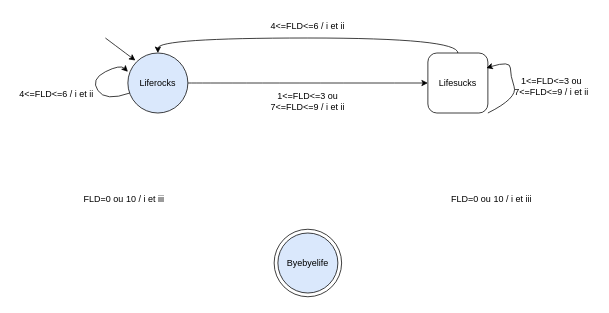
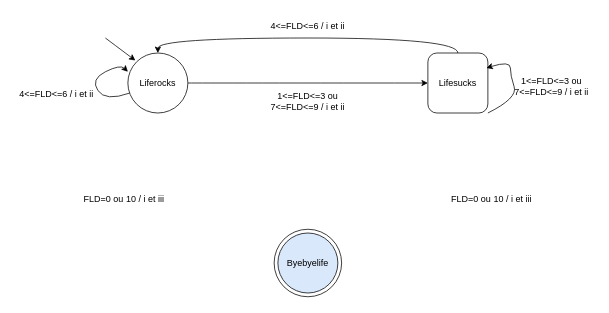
- <mxCell id="4" value="Liferocks" style="ellipse;whiteSpace=wrap;html=1;aspect=fixed;fillColor=#dae8fc;" vertex="1" parent="1"><mxGeometry x="170" y="70" width="80" height="80" as="geometry" /></mxCell>
+ <mxCell id="4" value="Liferocks" style="ellipse;whiteSpace=wrap;html=1;aspect=fixed;" vertex="1" parent="1"><mxGeometry x="170" y="70" width="80" height="80" as="geometry" /></mxCell>
